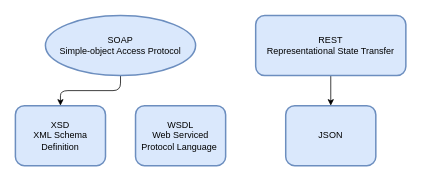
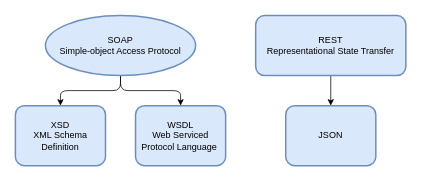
+ <mxCell id="3" style="edgeStyle=orthogonalEdgeStyle;rounded=1;orthogonalLoop=1;jettySize=auto;html=1;entryX=0.5;entryY=0;entryDx=0;entryDy=0;" edge="1" parent="1" source="4" target="8"><mxGeometry relative="1" as="geometry" /></mxCell>
